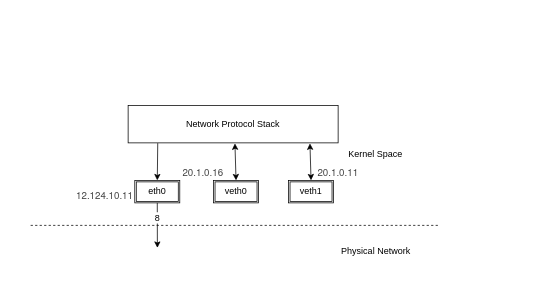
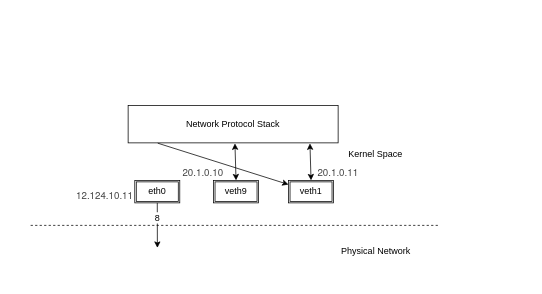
- <mxCell id="7" value="" style="endArrow=classic;html=1;entryX=0.5;entryY=0;entryDx=0;entryDy=0;exitX=0.141;exitY=1.008;exitDx=0;exitDy=0;exitPerimeter=0;" edge="1" parent="1" source="2" target="3"><mxGeometry width="50" height="50" relative="1" as="geometry"><mxPoint x="314.2" y="340.84" as="sourcePoint" /><mxPoint x="313.88" y="370" as="targetPoint" /></mxGeometry></mxCell>
+ <mxCell id="7" value="" style="endArrow=classic;html=1;exitX=0.141;exitY=1.008;exitDx=0;exitDy=0;exitPerimeter=0;" edge="1" parent="1" source="2" target="15"><mxGeometry width="50" height="50" relative="1" as="geometry"><mxPoint x="314.2" y="340.84" as="sourcePoint" /><mxPoint x="313.88" y="370" as="targetPoint" /></mxGeometry></mxCell>
- <mxCell id="17" value="&lt;span style=&quot;color: rgb(68 , 68 , 68) ; font-family: &amp;#34;helvetica neue&amp;#34; , &amp;#34;roboto&amp;#34; , &amp;#34;arial&amp;#34; , sans-serif ; font-size: 13px ; background-color: rgb(255 , 255 , 255)&quot;&gt;20.1.0.16&lt;/span&gt;" style="text;html=1;strokeColor=none;fillColor=none;align=center;verticalAlign=middle;whiteSpace=wrap;rounded=0;" vertex="1" parent="1"><mxGeometry x="250" y="220" width="40" height="20" as="geometry" /></mxCell>
+ <mxCell id="17" value="&lt;span style=&quot;color: rgb(68 , 68 , 68) ; font-family: &amp;#34;helvetica neue&amp;#34; , &amp;#34;roboto&amp;#34; , &amp;#34;arial&amp;#34; , sans-serif ; font-size: 13px ; background-color: rgb(255 , 255 , 255)&quot;&gt;20.1.0.10&lt;/span&gt;" style="text;html=1;strokeColor=none;fillColor=none;align=center;verticalAlign=middle;whiteSpace=wrap;rounded=0;" vertex="1" parent="1"><mxGeometry x="250" y="220" width="40" height="20" as="geometry" /></mxCell>
- <mxCell id="4" value="veth0" style="shape=ext;double=1;rounded=0;whiteSpace=wrap;html=1;" vertex="1" parent="1"><mxGeometry x="283.88" y="240" width="60" height="30" as="geometry" /></mxCell>
+ <mxCell id="4" value="veth9" style="shape=ext;double=1;rounded=0;whiteSpace=wrap;html=1;" vertex="1" parent="1"><mxGeometry x="283.88" y="240" width="60" height="30" as="geometry" /></mxCell>
